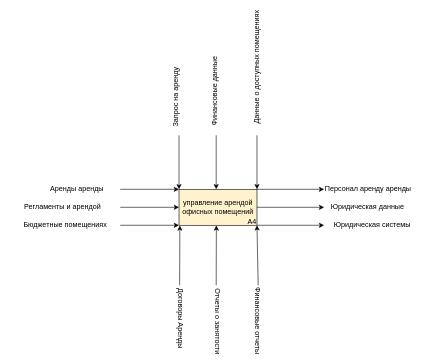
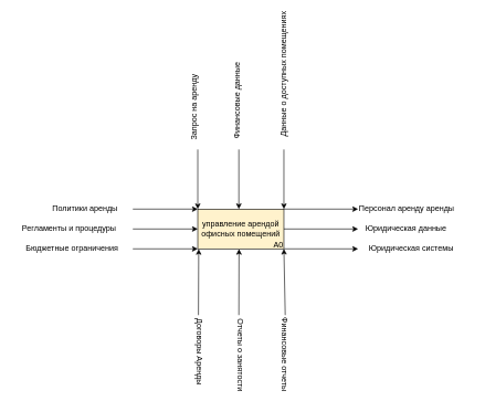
- <mxCell id="15" value="Аренды аренды" style="text;html=1;align=center;verticalAlign=middle;whiteSpace=wrap;rounded=0;" parent="1" vertex="1"><mxGeometry x="68" y="225" width="120" height="30" as="geometry" /></mxCell>
+ <mxCell id="15" value="Политики аренды" style="text;html=1;align=center;verticalAlign=middle;whiteSpace=wrap;rounded=0;" parent="1" vertex="1"><mxGeometry x="68" y="225" width="120" height="30" as="geometry" /></mxCell>
- <mxCell id="17" value="Регламенты и арендой" style="text;html=1;align=center;verticalAlign=middle;whiteSpace=wrap;rounded=0;" parent="1" vertex="1"><mxGeometry x="20" y="255" width="168" height="30" as="geometry" /></mxCell>
+ <mxCell id="17" value="Регламенты и процедуры" style="text;html=1;align=center;verticalAlign=middle;whiteSpace=wrap;rounded=0;" parent="1" vertex="1"><mxGeometry x="20" y="255" width="168" height="30" as="geometry" /></mxCell>
- <mxCell id="28" value="A4" style="text;html=1;align=center;verticalAlign=middle;whiteSpace=wrap;rounded=0;" vertex="1" parent="1"><mxGeometry x="390" y="280" width="60" height="30" as="geometry" /></mxCell>
+ <mxCell id="28" value="A0" style="text;html=1;align=center;verticalAlign=middle;whiteSpace=wrap;rounded=0;" vertex="1" parent="1"><mxGeometry x="390" y="280" width="60" height="30" as="geometry" /></mxCell>
- <mxCell id="19" value="Бюджетные помещениях" style="text;html=1;align=center;verticalAlign=middle;resizable=0;points=[];autosize=1;strokeColor=none;fillColor=none;" parent="1" vertex="1"><mxGeometry x="28" y="285" width="160" height="30" as="geometry" /></mxCell>
+ <mxCell id="19" value="Бюджетные ограничения" style="text;html=1;align=center;verticalAlign=middle;resizable=0;points=[];autosize=1;strokeColor=none;fillColor=none;" parent="1" vertex="1"><mxGeometry x="28" y="285" width="160" height="30" as="geometry" /></mxCell>
